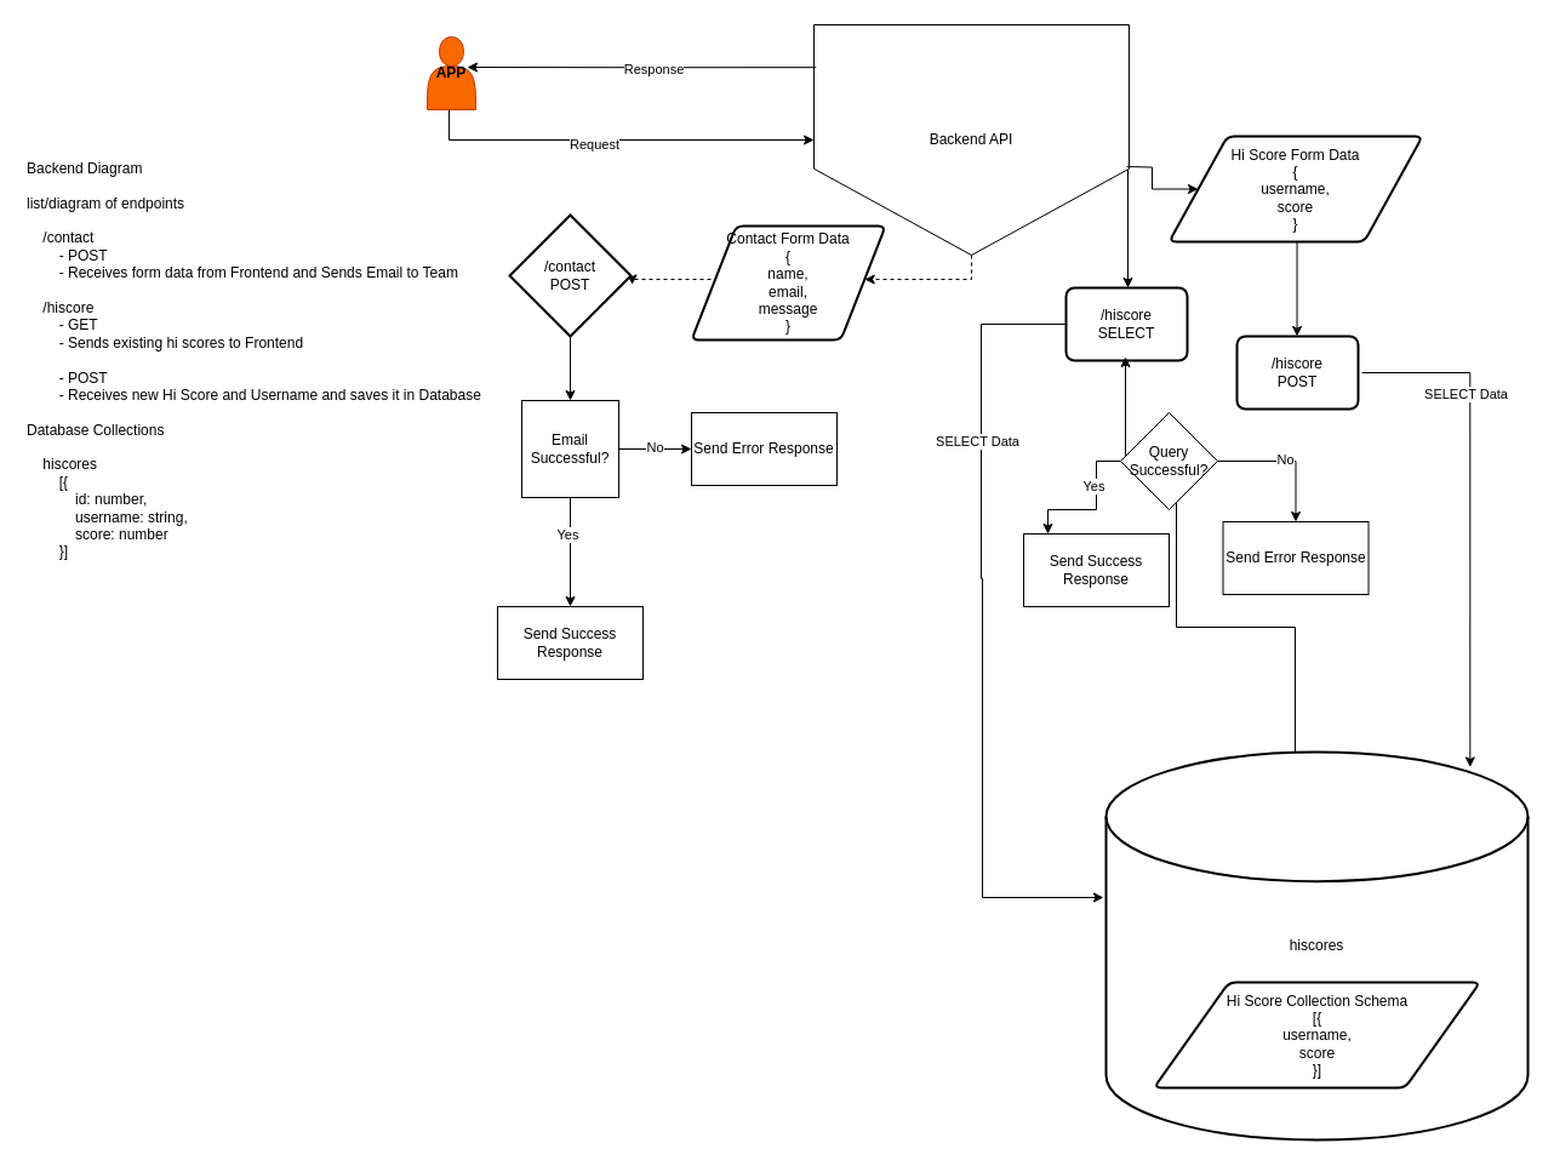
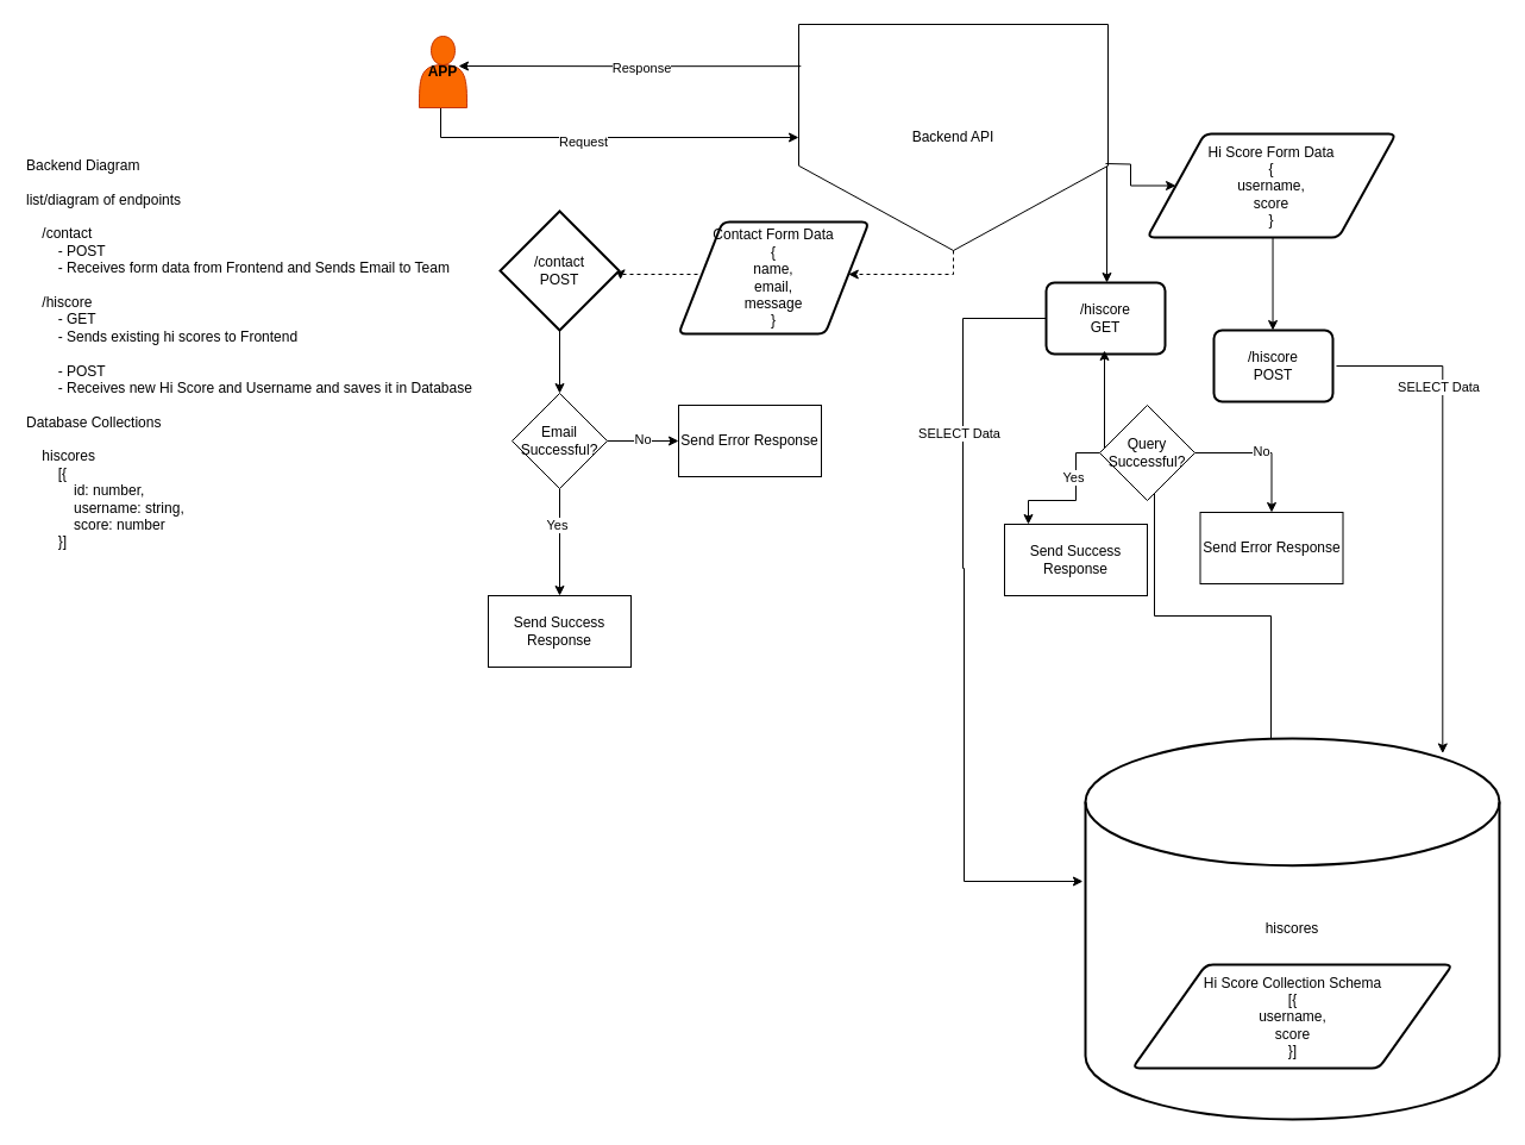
- <mxCell id="13" value="/hiscore&lt;div&gt;SELECT&lt;/div&gt;" style="shape=label;html=1;strokeWidth=2;whiteSpace=wrap;rounded=1;arcSize=14;size=0.23;absoluteArcSize=1;" vertex="1" parent="1"><mxGeometry x="879" y="237" width="100" height="60" as="geometry" /></mxCell>
+ <mxCell id="13" value="/hiscore&lt;div&gt;GET&lt;/div&gt;" style="shape=label;html=1;strokeWidth=2;whiteSpace=wrap;rounded=1;arcSize=14;size=0.23;absoluteArcSize=1;" vertex="1" parent="1"><mxGeometry x="879" y="237" width="100" height="60" as="geometry" /></mxCell>
- <mxCell id="31" value="Email Successful?" style="whiteSpace=wrap;html=1;rounded=0;" vertex="1" parent="1"><mxGeometry x="430" y="330" width="80" height="80" as="geometry" /></mxCell>
+ <mxCell id="31" value="Email Successful?" style="rhombus;whiteSpace=wrap;html=1;" vertex="1" parent="1"><mxGeometry x="430" y="330" width="80" height="80" as="geometry" /></mxCell>
